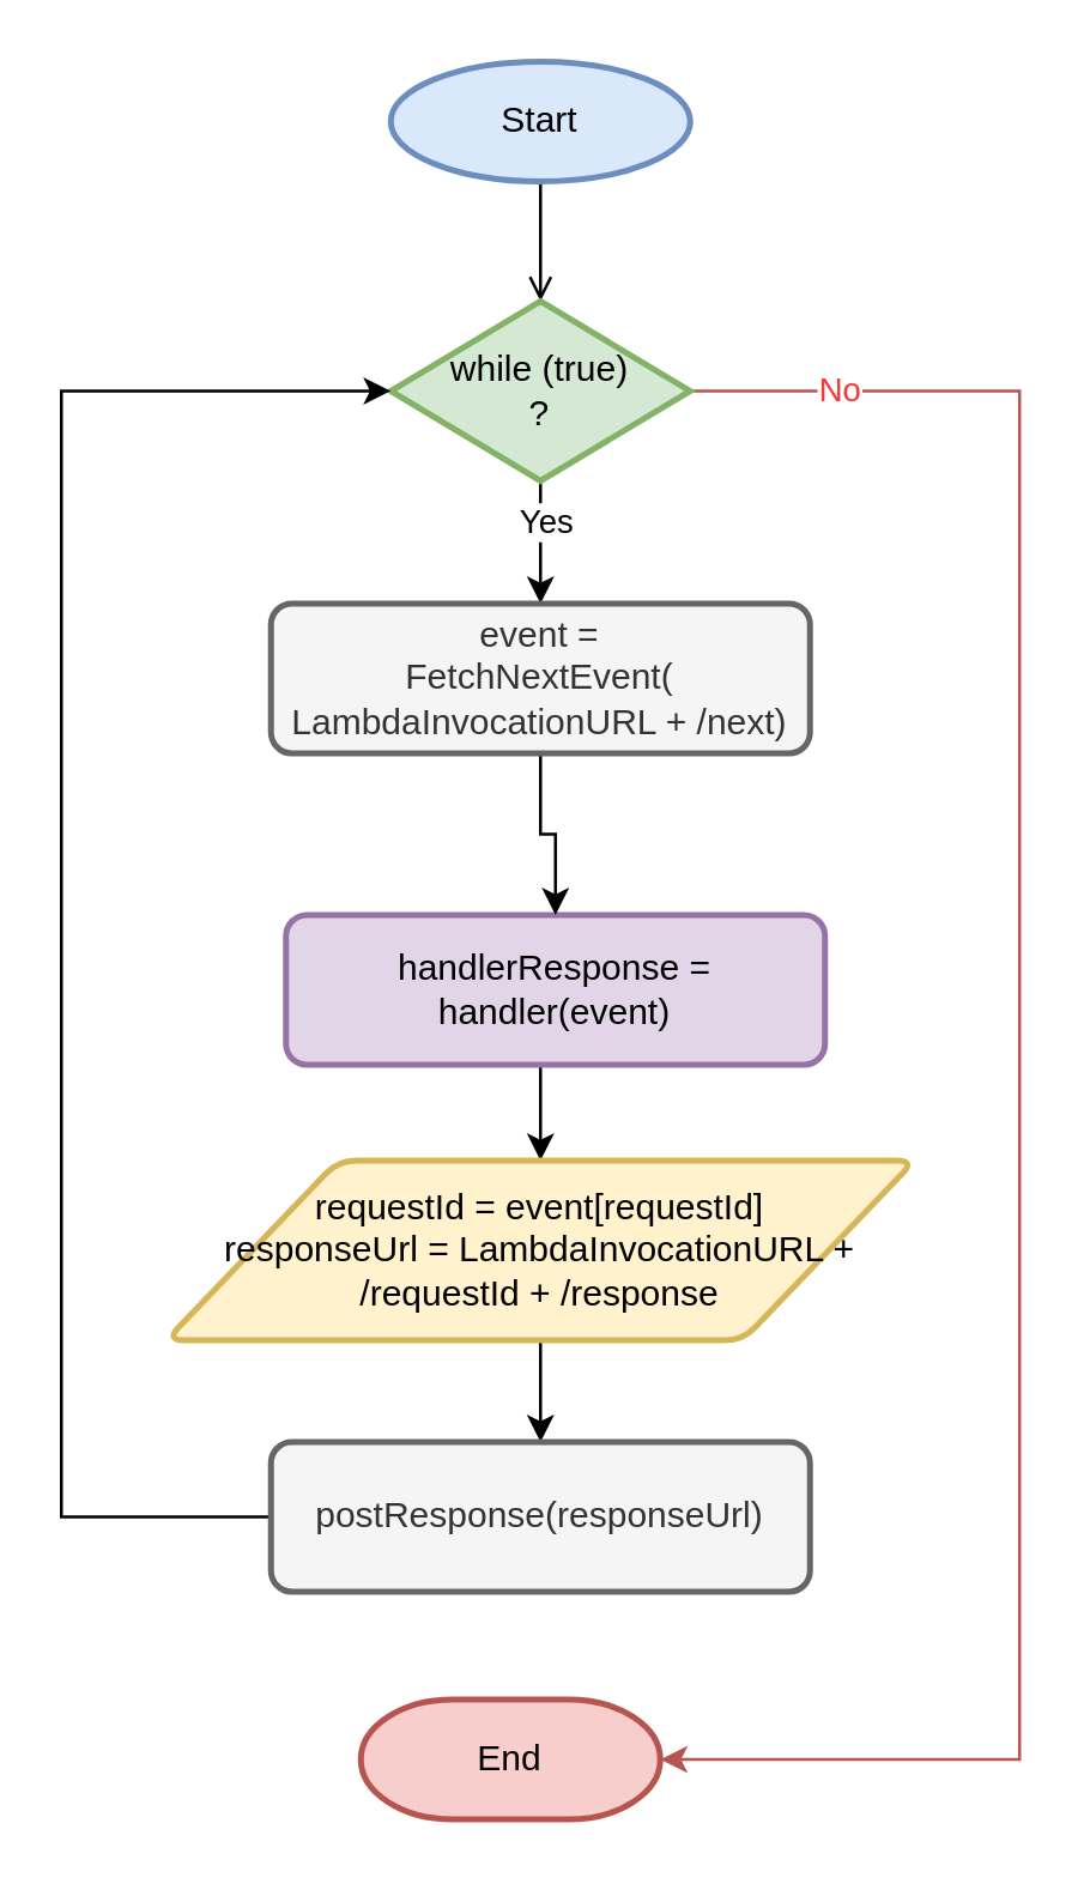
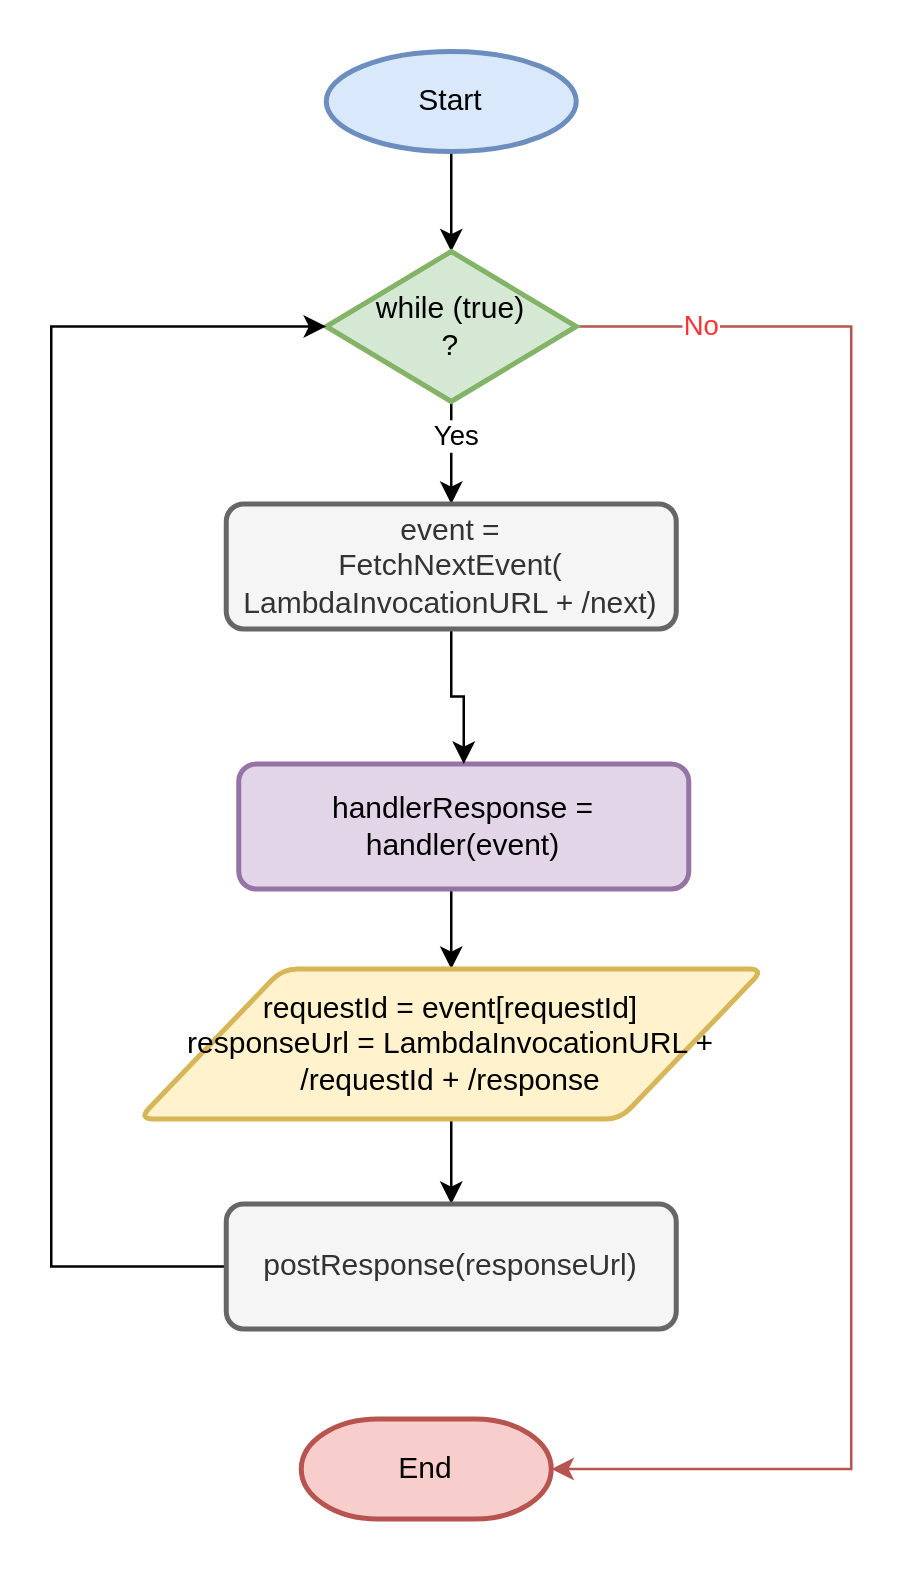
- <mxCell id="2" style="edgeStyle=orthogonalEdgeStyle;rounded=0;orthogonalLoop=1;jettySize=auto;html=1;exitX=0.5;exitY=1;exitDx=0;exitDy=0;exitPerimeter=0;entryX=0.5;entryY=0;entryDx=0;entryDy=0;entryPerimeter=0;endArrow=open;" edge="1" parent="1" source="3" target="8"><mxGeometry relative="1" as="geometry" /></mxCell>
+ <mxCell id="2" style="edgeStyle=orthogonalEdgeStyle;rounded=0;orthogonalLoop=1;jettySize=auto;html=1;exitX=0.5;exitY=1;exitDx=0;exitDy=0;exitPerimeter=0;entryX=0.5;entryY=0;entryDx=0;entryDy=0;entryPerimeter=0;" edge="1" parent="1" source="3" target="8"><mxGeometry relative="1" as="geometry" /></mxCell>
